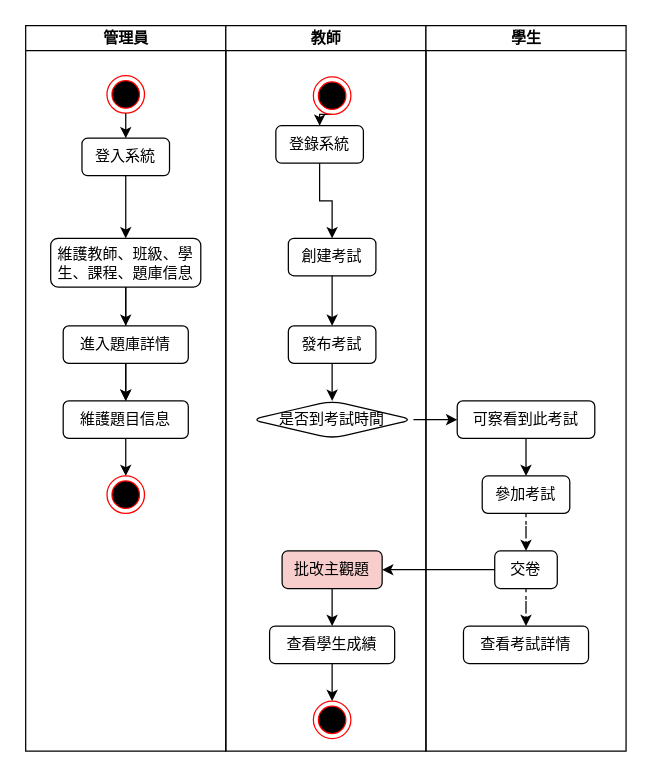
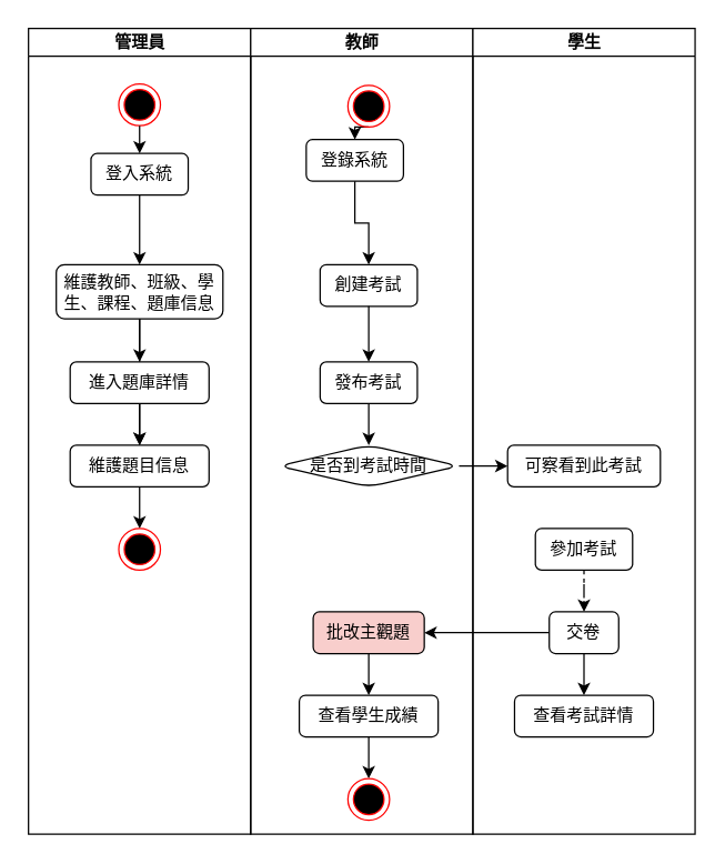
- <mxCell id="33" value="" style="edgeStyle=orthogonalEdgeStyle;rounded=0;orthogonalLoop=1;jettySize=auto;html=1;" edge="1" parent="30" source="31" target="32"><mxGeometry relative="1" as="geometry" /></mxCell>
- <mxCell id="37" value="" style="edgeStyle=orthogonalEdgeStyle;rounded=0;orthogonalLoop=1;jettySize=auto;html=1;dashed=1;" edge="1" parent="30" source="34" target="36"><mxGeometry relative="1" as="geometry" /></mxCell>
+ <mxCell id="37" value="" style="edgeStyle=orthogonalEdgeStyle;rounded=0;orthogonalLoop=1;jettySize=auto;html=1;" edge="1" parent="30" source="34" target="36"><mxGeometry relative="1" as="geometry" /></mxCell>
